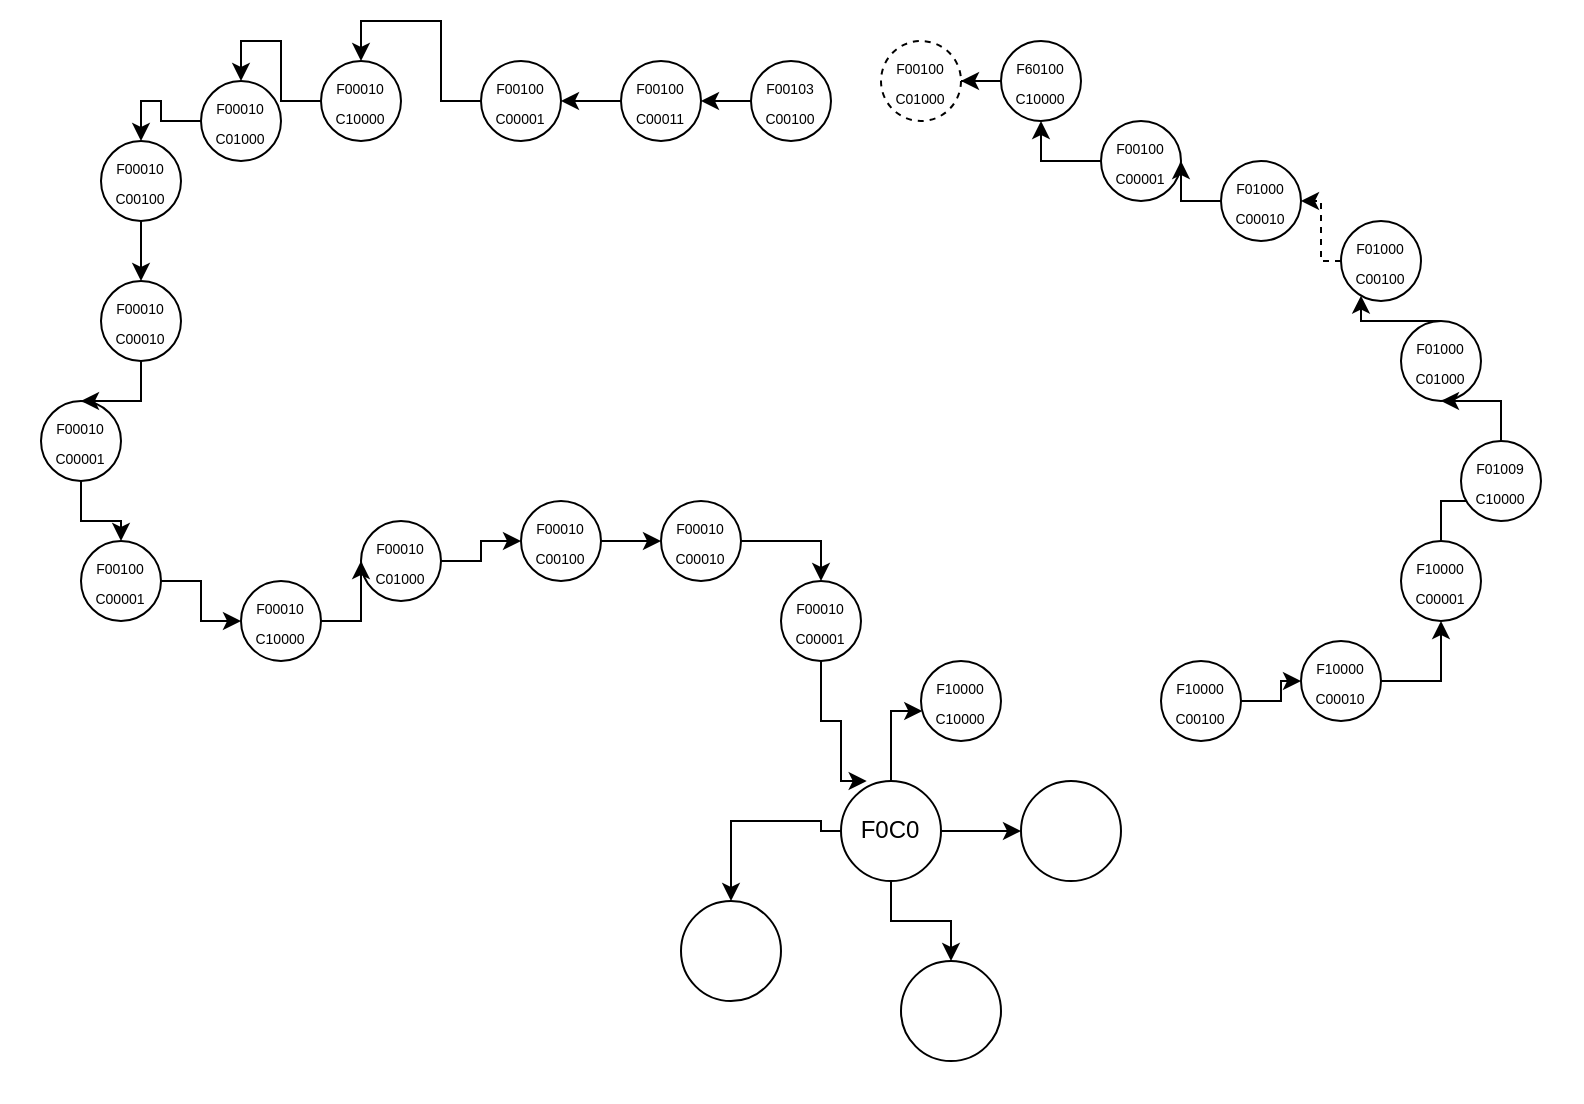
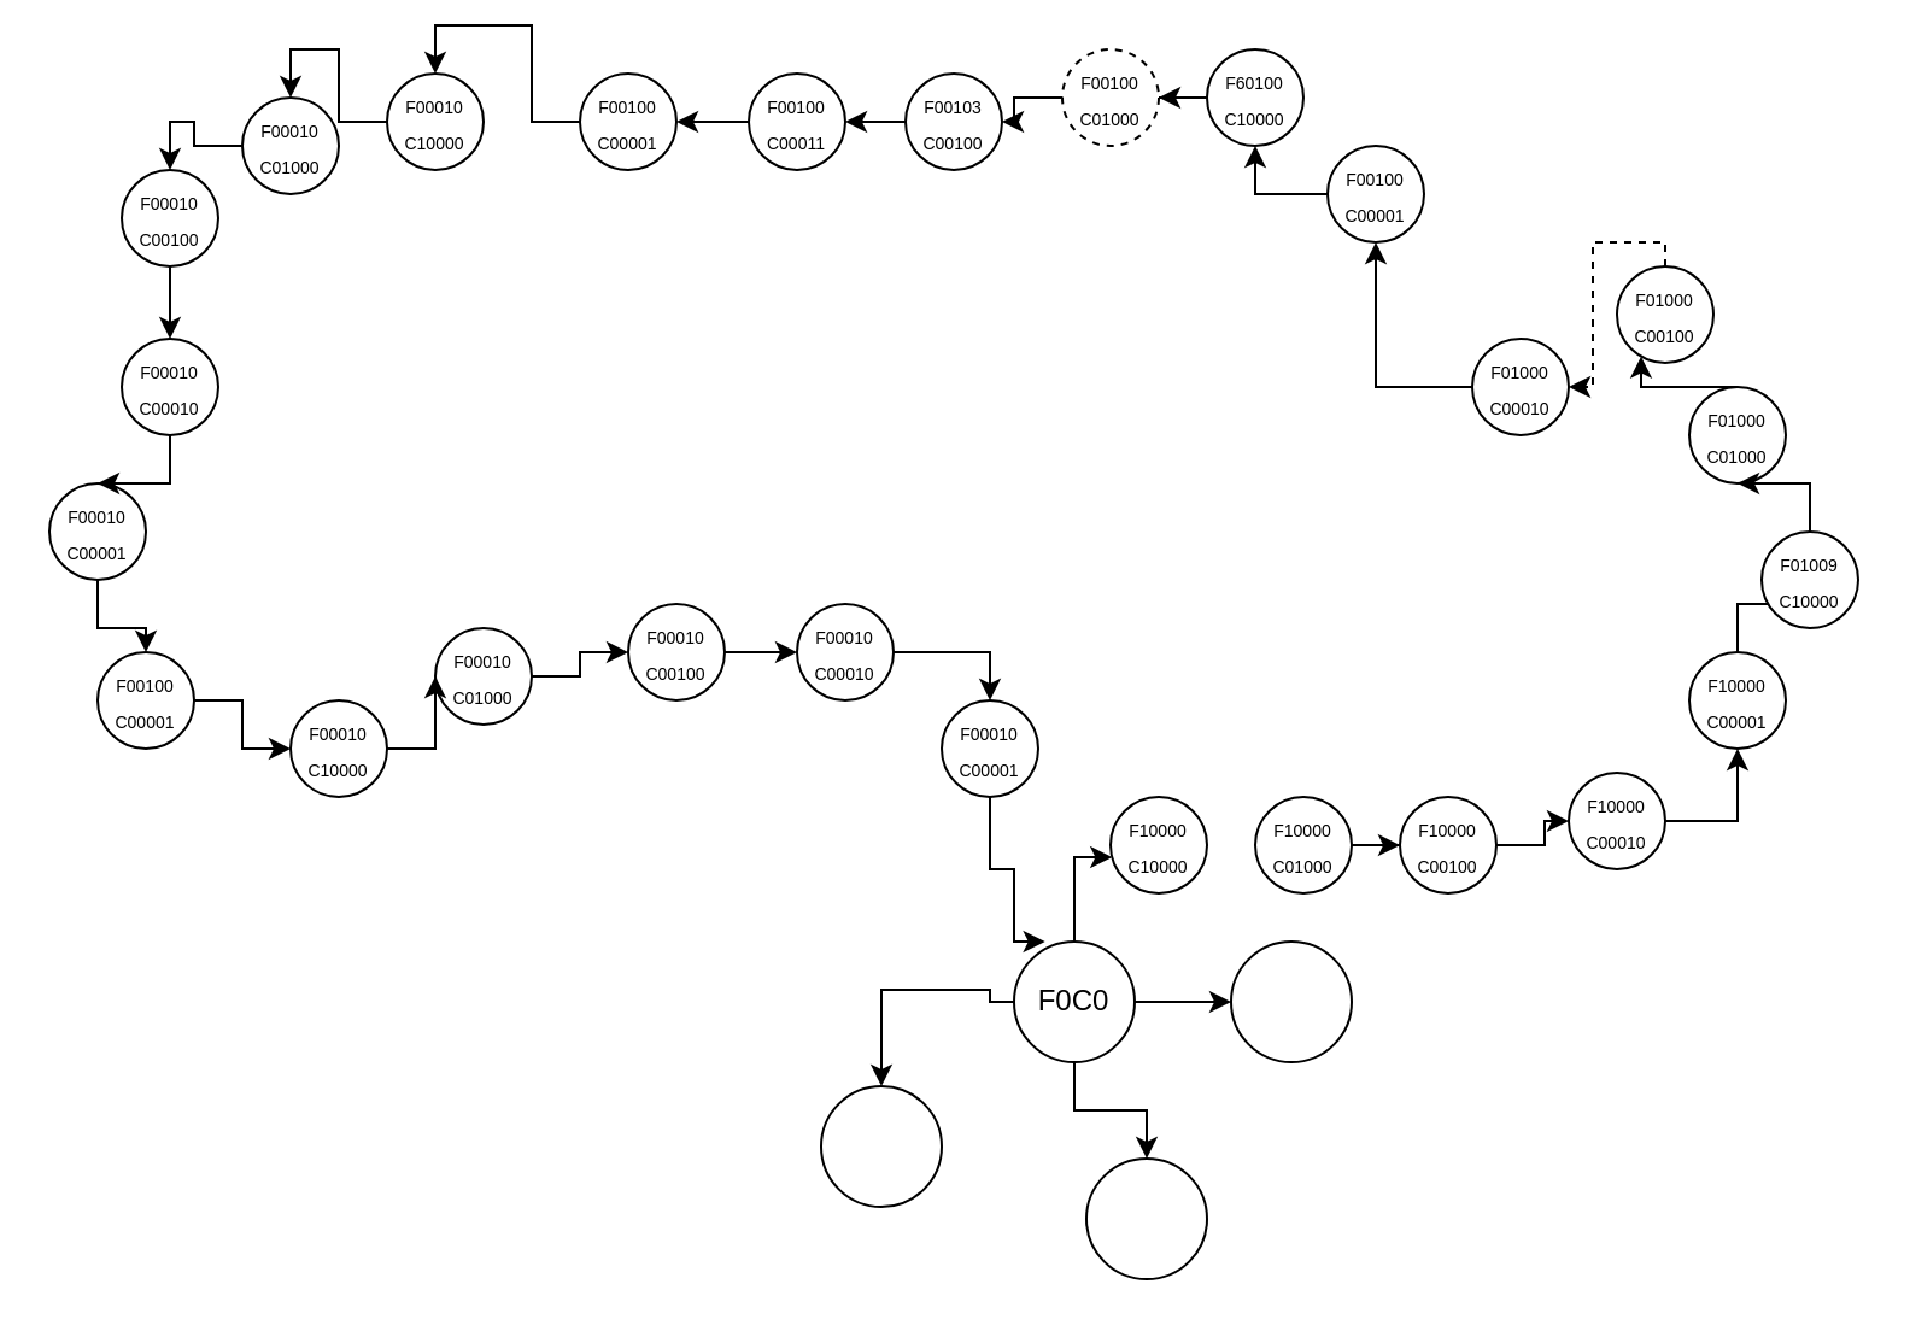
+ <mxCell id="35" value="" style="edgeStyle=orthogonalEdgeStyle;rounded=0;orthogonalLoop=1;jettySize=auto;html=1;fontSize=7;" edge="1" parent="1" source="36" target="34"><mxGeometry relative="1" as="geometry" /></mxCell>
- <mxCell id="22" value="&lt;font style=&quot;font-size: 7px;&quot;&gt;F01000&lt;br&gt;C00010&lt;br&gt;&lt;/font&gt;" style="ellipse;whiteSpace=wrap;html=1;aspect=fixed;" vertex="1" parent="1"><mxGeometry x="610" y="80" width="40" height="40" as="geometry" /></mxCell>
+ <mxCell id="22" value="&lt;font style=&quot;font-size: 7px;&quot;&gt;F01000&lt;br&gt;C00010&lt;br&gt;&lt;/font&gt;" style="ellipse;whiteSpace=wrap;html=1;aspect=fixed;" vertex="1" parent="1"><mxGeometry x="610" y="140" width="40" height="40" as="geometry" /></mxCell>
+ <mxCell id="12" value="&lt;font style=&quot;font-size: 7px;&quot;&gt;F10000&lt;br&gt;C01000&lt;br&gt;&lt;/font&gt;" style="ellipse;whiteSpace=wrap;html=1;aspect=fixed;" vertex="1" parent="1"><mxGeometry x="520" y="330" width="40" height="40" as="geometry" /></mxCell>
+ <mxCell id="11" value="" style="edgeStyle=orthogonalEdgeStyle;rounded=0;orthogonalLoop=1;jettySize=auto;html=1;fontSize=7;" edge="1" parent="1" source="12" target="14"><mxGeometry relative="1" as="geometry" /></mxCell>
